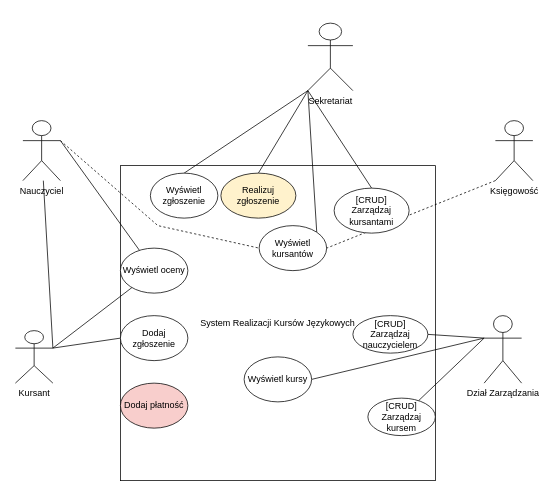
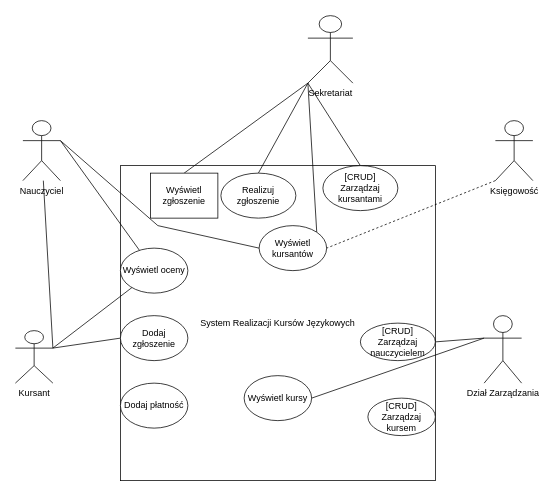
- <mxCell id="14" value="Sekretariat&lt;br&gt;" style="shape=umlActor;verticalLabelPosition=bottom;verticalAlign=top;html=1;outlineConnect=0;" vertex="1" parent="1"><mxGeometry x="410" y="30" width="60" height="90" as="geometry" /></mxCell>
+ <mxCell id="14" value="Sekretariat&lt;br&gt;" style="shape=umlActor;verticalLabelPosition=bottom;verticalAlign=top;html=1;outlineConnect=0;" vertex="1" parent="1"><mxGeometry x="410" width="60" height="90" as="geometry" y="20" /></mxCell>
- <mxCell id="29" value="Wyświetl zgłoszenie" style="ellipse;whiteSpace=wrap;html=1;" vertex="1" parent="1"><mxGeometry x="200" y="230" width="90" height="60" as="geometry" /></mxCell>
+ <mxCell id="29" value="Wyświetl zgłoszenie" style="whiteSpace=wrap;html=1;rounded=0;" vertex="1" parent="1"><mxGeometry x="200" y="230" width="90" height="60" as="geometry" /></mxCell>
- <mxCell id="30" value="Realizuj zgłoszenie" style="ellipse;whiteSpace=wrap;html=1;fillColor=#fff2cc;" vertex="1" parent="1"><mxGeometry x="294" y="230" width="100" height="60" as="geometry" /></mxCell>
+ <mxCell id="30" value="Realizuj zgłoszenie" style="ellipse;whiteSpace=wrap;html=1;" vertex="1" parent="1"><mxGeometry x="294" y="230" width="100" height="60" as="geometry" /></mxCell>
- <mxCell id="31" value="[CRUD]&lt;br&gt;Zarządzaj kursantami" style="ellipse;whiteSpace=wrap;html=1;" vertex="1" parent="1"><mxGeometry x="445" y="250" width="100" height="60" as="geometry" /></mxCell>
+ <mxCell id="31" value="[CRUD]&lt;br&gt;Zarządzaj kursantami" style="ellipse;whiteSpace=wrap;html=1;" vertex="1" parent="1"><mxGeometry x="430" y="220" width="100" height="60" as="geometry" /></mxCell>
- <mxCell id="4" style="edgeStyle=none;rounded=0;orthogonalLoop=1;jettySize=auto;html=1;exitX=1;exitY=0.333;exitDx=0;exitDy=0;exitPerimeter=0;entryX=0;entryY=0.5;entryDx=0;entryDy=0;endArrow=none;endFill=0;dashed=1;" edge="1" parent="1" source="5" target="28"><mxGeometry relative="1" as="geometry"><Array as="points"><mxPoint x="210" y="300" /></Array></mxGeometry></mxCell>
+ <mxCell id="4" style="edgeStyle=none;rounded=0;orthogonalLoop=1;jettySize=auto;html=1;exitX=1;exitY=0.333;exitDx=0;exitDy=0;exitPerimeter=0;entryX=0;entryY=0.5;entryDx=0;entryDy=0;endArrow=none;endFill=0;" edge="1" parent="1" source="5" target="28"><mxGeometry relative="1" as="geometry"><Array as="points"><mxPoint x="210" y="300" /></Array></mxGeometry></mxCell>
- <mxCell id="23" value="[CRUD]&lt;br&gt;Zarządzaj nauczycielem" style="ellipse;whiteSpace=wrap;html=1;" vertex="1" parent="1"><mxGeometry x="470" y="420" width="100" height="50" as="geometry" /></mxCell>
+ <mxCell id="23" value="[CRUD]&lt;br&gt;Zarządzaj nauczycielem" style="ellipse;whiteSpace=wrap;html=1;" vertex="1" parent="1"><mxGeometry x="480" y="430" width="100" height="50" as="geometry" /></mxCell>
- <mxCell id="15" style="edgeStyle=none;rounded=0;orthogonalLoop=1;jettySize=auto;html=1;exitX=0;exitY=0.333;exitDx=0;exitDy=0;exitPerimeter=0;endArrow=none;endFill=0;" edge="1" parent="1" source="18" target="22"><mxGeometry relative="1" as="geometry" /></mxCell>
- <mxCell id="21" value="Wyświetl kursy&lt;br&gt;" style="ellipse;whiteSpace=wrap;html=1;" vertex="1" parent="1"><mxGeometry x="325" y="475" width="90" height="60" as="geometry" /></mxCell>
+ <mxCell id="21" value="Wyświetl kursy&lt;br&gt;" style="ellipse;whiteSpace=wrap;html=1;" vertex="1" parent="1"><mxGeometry x="325" y="500" width="90" height="60" as="geometry" /></mxCell>
- <mxCell id="32" value="Dodaj płatność" style="ellipse;whiteSpace=wrap;html=1;fillColor=#f8cecc;" vertex="1" parent="1"><mxGeometry x="160" y="510" width="90" height="60" as="geometry" /></mxCell>
+ <mxCell id="32" value="Dodaj płatność" style="ellipse;whiteSpace=wrap;html=1;" vertex="1" parent="1"><mxGeometry x="160" y="510" width="90" height="60" as="geometry" /></mxCell>
